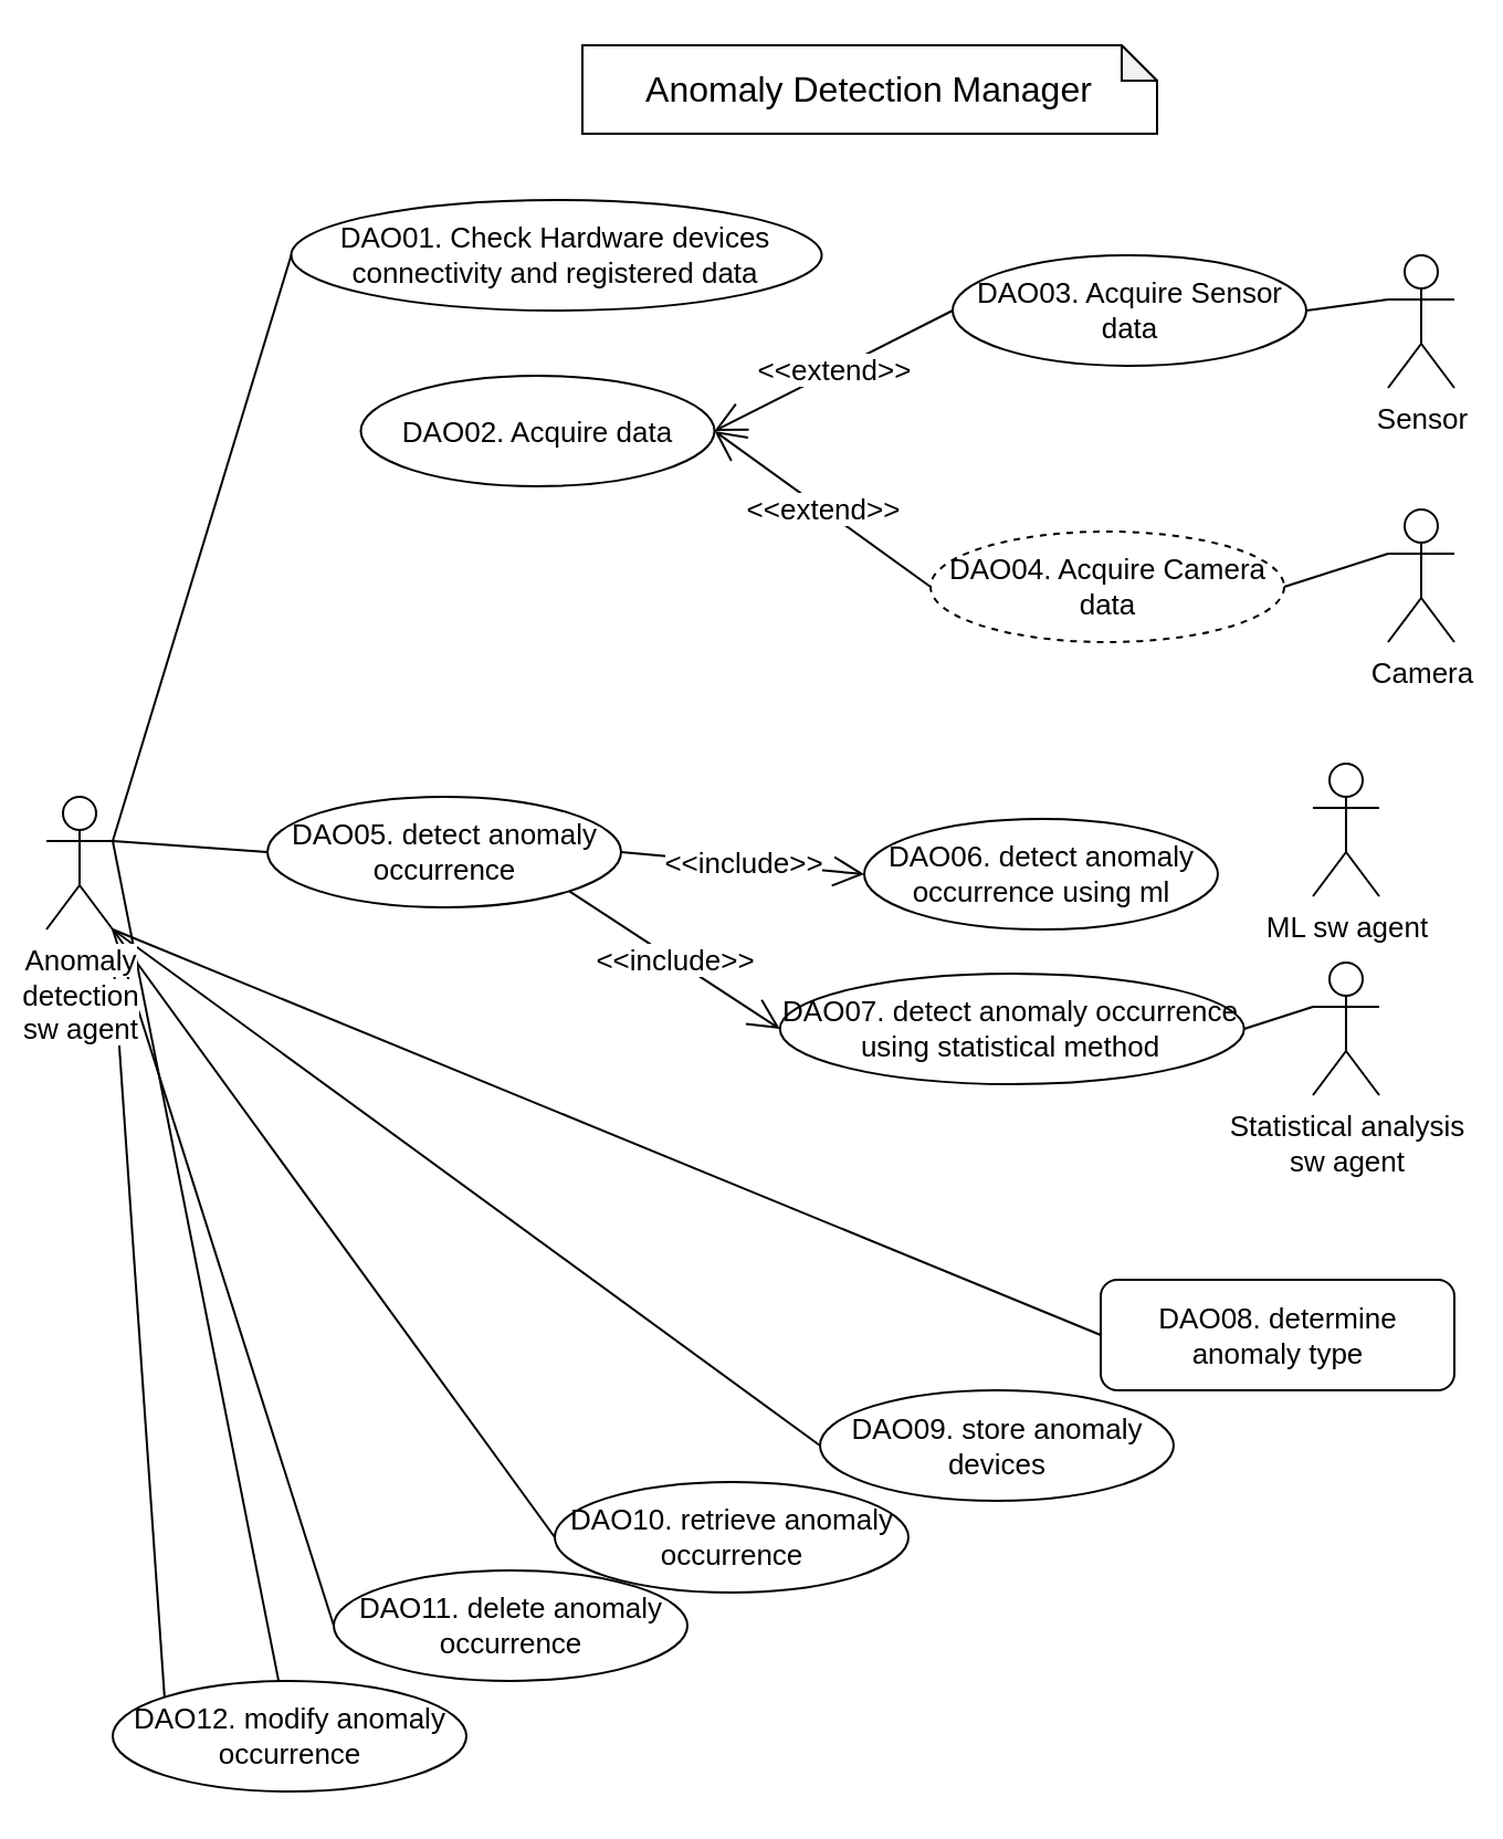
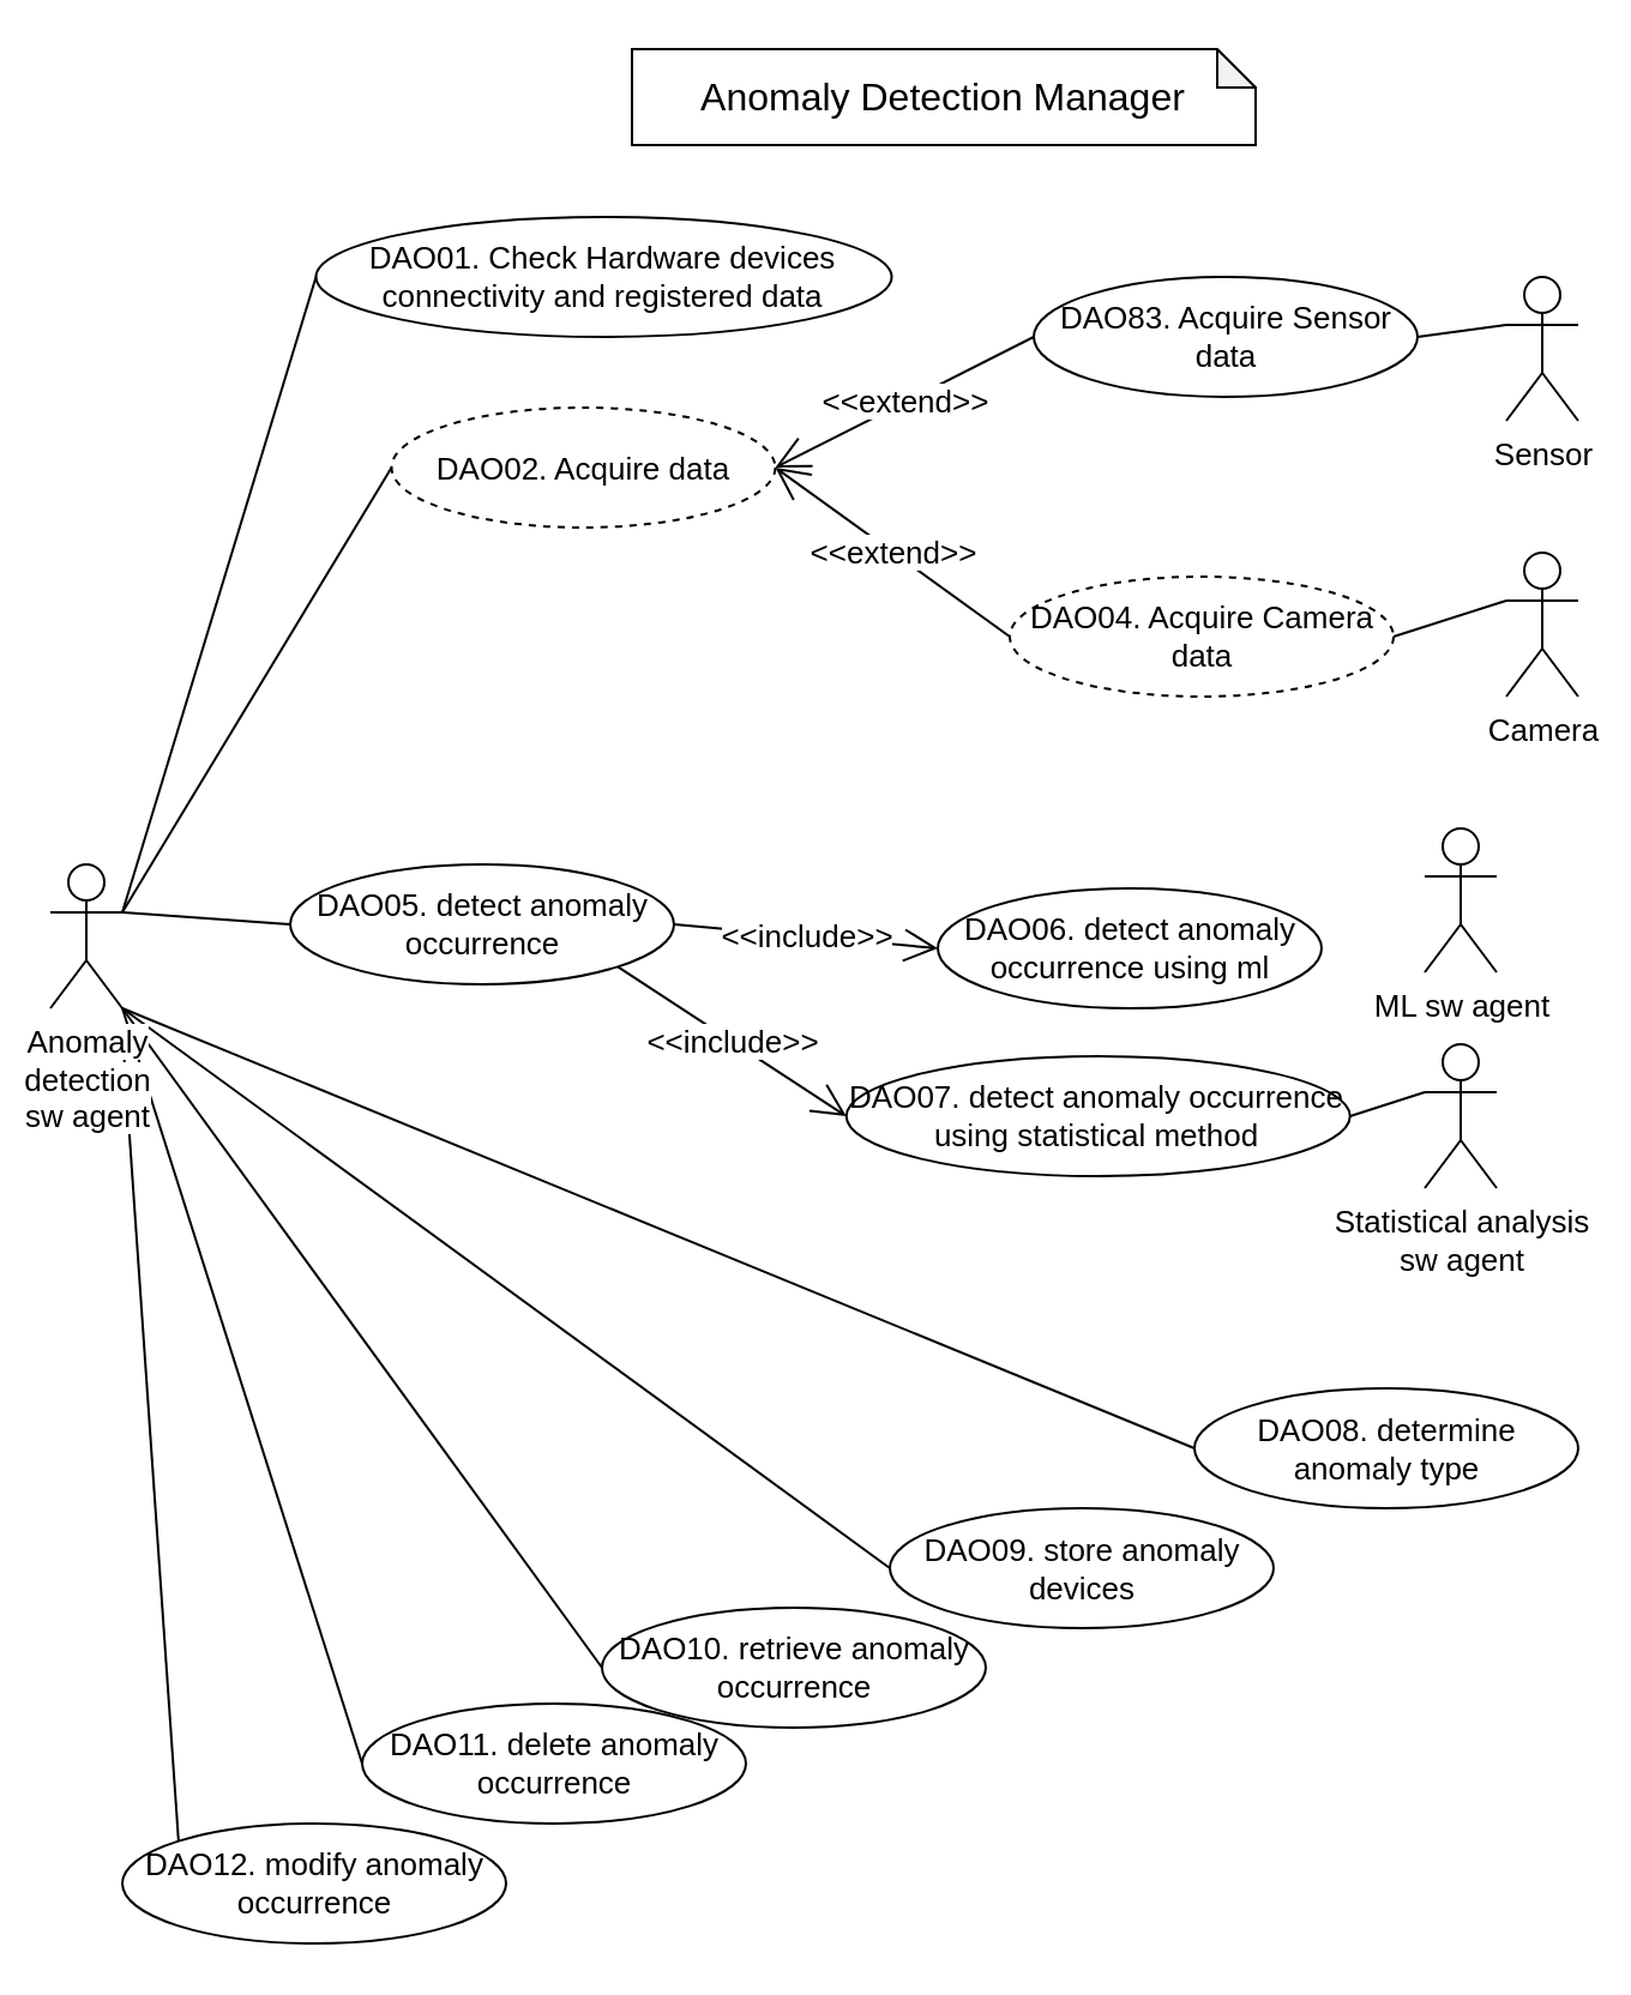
- <mxCell id="8" value="DAO03. Acquire Sensor data" style="ellipse;whiteSpace=wrap;html=1;fontSize=13;" vertex="1" parent="1"><mxGeometry x="430.5" y="115" width="160" height="50" as="geometry" /></mxCell>
+ <mxCell id="8" value="DAO83. Acquire Sensor data" style="ellipse;whiteSpace=wrap;html=1;fontSize=13;" vertex="1" parent="1"><mxGeometry x="430.5" y="115" width="160" height="50" as="geometry" /></mxCell>
- <mxCell id="5" value="DAO02. Acquire data" style="ellipse;whiteSpace=wrap;html=1;fontSize=13;" vertex="1" parent="1"><mxGeometry x="162.75" y="169.5" width="160" height="50" as="geometry" /></mxCell>
+ <mxCell id="5" value="DAO02. Acquire data" style="ellipse;whiteSpace=wrap;html=1;fontSize=13;dashed=1;" vertex="1" parent="1"><mxGeometry x="162.75" y="169.5" width="160" height="50" as="geometry" /></mxCell>
- <mxCell id="22" value="DAO08. determine &lt;br style=&quot;font-size: 13px;&quot;&gt;anomaly type" style="whiteSpace=wrap;html=1;fontSize=13;rounded=1;" vertex="1" parent="1"><mxGeometry x="497.5" y="578.5" width="160" height="50" as="geometry" /></mxCell>
+ <mxCell id="22" value="DAO08. determine &lt;br style=&quot;font-size: 13px;&quot;&gt;anomaly type" style="ellipse;whiteSpace=wrap;html=1;fontSize=13;" vertex="1" parent="1"><mxGeometry x="497.5" y="578.5" width="160" height="50" as="geometry" /></mxCell>
- <mxCell id="14" value="" style="endArrow=none;html=1;rounded=0;exitX=1;exitY=0.333;exitDx=0;exitDy=0;exitPerimeter=0;fontSize=13;" edge="1" parent="1" source="28" target="13"><mxGeometry width="50" height="50" relative="1" as="geometry"><mxPoint x="-29.5" y="210" as="sourcePoint" /><mxPoint x="190.5" y="115" as="targetPoint" /></mxGeometry></mxCell>
+ <mxCell id="14" value="" style="endArrow=none;html=1;rounded=0;entryX=0;entryY=0.5;entryDx=0;entryDy=0;exitX=1;exitY=0.333;exitDx=0;exitDy=0;exitPerimeter=0;fontSize=13;" edge="1" parent="1" source="28" target="5"><mxGeometry width="50" height="50" relative="1" as="geometry"><mxPoint x="-29.5" y="210" as="sourcePoint" /><mxPoint x="190.5" y="115" as="targetPoint" /></mxGeometry></mxCell>
